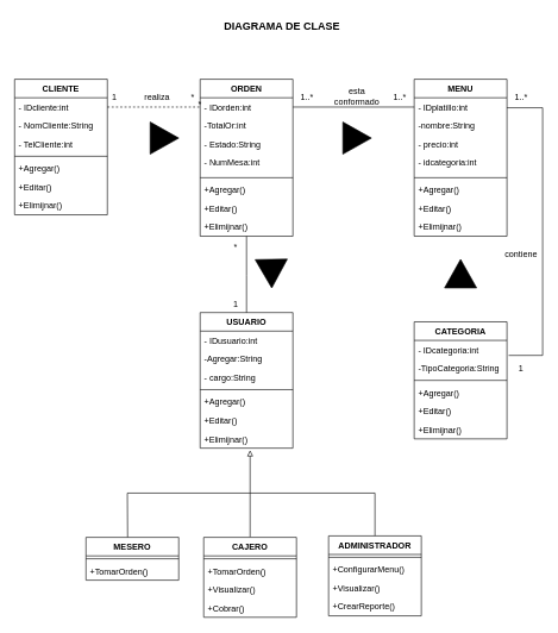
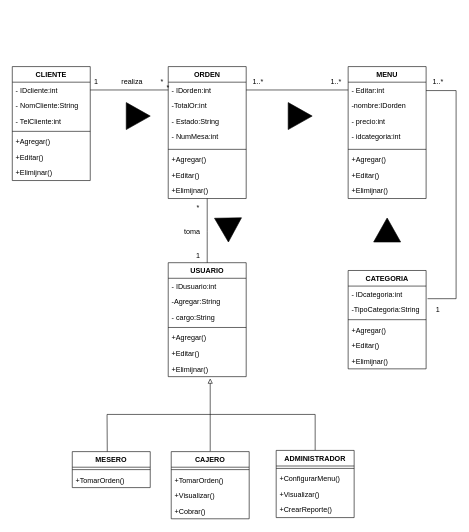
- <mxCell id="2" value="DIAGRAMA DE CLASE" style="text;html=1;strokeColor=none;fillColor=none;align=center;verticalAlign=middle;whiteSpace=wrap;rounded=0;fontStyle=1;fontSize=15;" vertex="1" parent="1"><mxGeometry x="270" y="20" width="250" height="30" as="geometry" /></mxCell>
- <mxCell id="55" value="esta conformado" style="text;html=1;strokeColor=none;fillColor=none;align=center;verticalAlign=middle;whiteSpace=wrap;rounded=0;" vertex="1" parent="1"><mxGeometry x="470" y="120" width="60" height="30" as="geometry" /></mxCell>
- <mxCell id="46" style="edgeStyle=orthogonalEdgeStyle;rounded=0;orthogonalLoop=1;jettySize=auto;html=1;entryX=0;entryY=0.5;entryDx=0;entryDy=0;endArrow=none;endFill=0;dashed=1;" edge="1" parent="1" source="4" target="13"><mxGeometry relative="1" as="geometry" /></mxCell>
+ <mxCell id="46" style="edgeStyle=orthogonalEdgeStyle;rounded=0;orthogonalLoop=1;jettySize=auto;html=1;entryX=0;entryY=0.5;entryDx=0;entryDy=0;endArrow=none;endFill=0;" edge="1" parent="1" source="4" target="13"><mxGeometry relative="1" as="geometry" /></mxCell>
- <mxCell id="23" value="- IDplatillo:int" style="text;strokeColor=none;fillColor=none;align=left;verticalAlign=top;spacingLeft=4;spacingRight=4;overflow=hidden;rotatable=0;points=[[0,0.5],[1,0.5]];portConstraint=eastwest;" vertex="1" parent="22"><mxGeometry y="26" width="130" height="26" as="geometry" /></mxCell>
+ <mxCell id="23" value="- Editar:int" style="text;strokeColor=none;fillColor=none;align=left;verticalAlign=top;spacingLeft=4;spacingRight=4;overflow=hidden;rotatable=0;points=[[0,0.5],[1,0.5]];portConstraint=eastwest;" vertex="1" parent="22"><mxGeometry y="26" width="130" height="26" as="geometry" /></mxCell>
- <mxCell id="24" value="-nombre:String" style="text;strokeColor=none;fillColor=none;align=left;verticalAlign=top;spacingLeft=4;spacingRight=4;overflow=hidden;rotatable=0;points=[[0,0.5],[1,0.5]];portConstraint=eastwest;" vertex="1" parent="22"><mxGeometry y="52" width="130" height="26" as="geometry" /></mxCell>
+ <mxCell id="24" value="-nombre:IDorden" style="text;strokeColor=none;fillColor=none;align=left;verticalAlign=top;spacingLeft=4;spacingRight=4;overflow=hidden;rotatable=0;points=[[0,0.5],[1,0.5]];portConstraint=eastwest;" vertex="1" parent="22"><mxGeometry y="52" width="130" height="26" as="geometry" /></mxCell>
- <mxCell id="60" value="contiene" style="text;html=1;strokeColor=none;fillColor=none;align=center;verticalAlign=middle;whiteSpace=wrap;rounded=0;" vertex="1" parent="1"><mxGeometry x="700" y="340" width="60" height="30" as="geometry" /></mxCell>
+ <mxCell id="62" value="toma" style="text;html=1;strokeColor=none;fillColor=none;align=center;verticalAlign=middle;whiteSpace=wrap;rounded=0;" vertex="1" parent="1"><mxGeometry x="290" y="370" width="60" height="30" as="geometry" /></mxCell>
